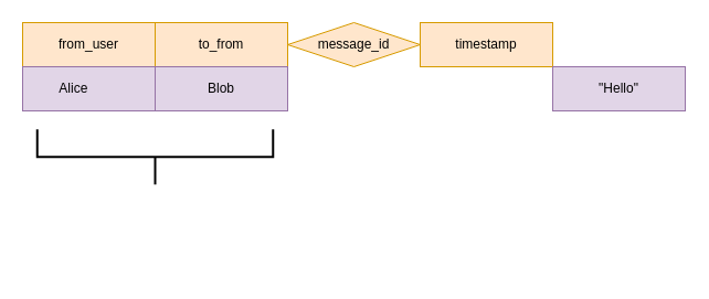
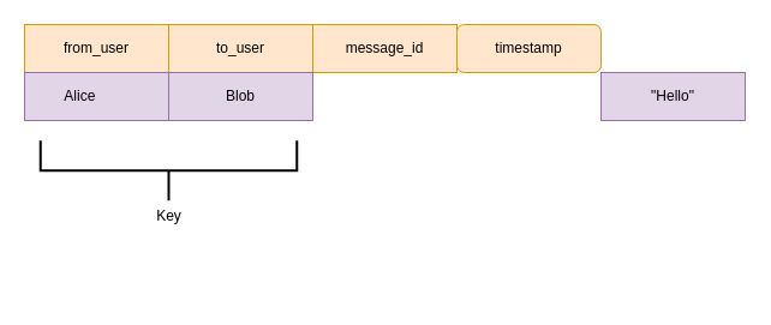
- <mxCell id="3" value="to_from" style="rounded=0;whiteSpace=wrap;html=1;fillColor=#ffe6cc;strokeColor=#d79b00;" vertex="1" parent="1"><mxGeometry x="140" y="20" width="120" height="40" as="geometry" /></mxCell>
+ <mxCell id="3" value="to_user" style="rounded=0;whiteSpace=wrap;html=1;fillColor=#ffe6cc;strokeColor=#d79b00;" vertex="1" parent="1"><mxGeometry x="140" y="20" width="120" height="40" as="geometry" /></mxCell>
- <mxCell id="4" value="message_id" style="rhombus;whiteSpace=wrap;html=1;fillColor=#ffe6cc;strokeColor=#d79b00;" vertex="1" parent="1"><mxGeometry x="260" y="20" width="120" height="40" as="geometry" /></mxCell>
+ <mxCell id="4" value="message_id" style="rounded=0;whiteSpace=wrap;html=1;fillColor=#ffe6cc;strokeColor=#d79b00;" vertex="1" parent="1"><mxGeometry x="260" y="20" width="120" height="40" as="geometry" /></mxCell>
- <mxCell id="5" value="timestamp" style="rounded=0;whiteSpace=wrap;html=1;fillColor=#ffe6cc;strokeColor=#d79b00;" vertex="1" parent="1"><mxGeometry x="380" y="20" width="120" height="40" as="geometry" /></mxCell>
+ <mxCell id="5" value="timestamp" style="whiteSpace=wrap;html=1;fillColor=#ffe6cc;strokeColor=#d79b00;rounded=1;" vertex="1" parent="1"><mxGeometry x="380" y="20" width="120" height="40" as="geometry" /></mxCell>
+ <mxCell id="10" value="Key" style="text;html=1;align=center;verticalAlign=middle;resizable=0;points=[];autosize=1;strokeColor=none;fillColor=none;" vertex="1" parent="1"><mxGeometry x="120" y="170" width="40" height="20" as="geometry" /></mxCell>
